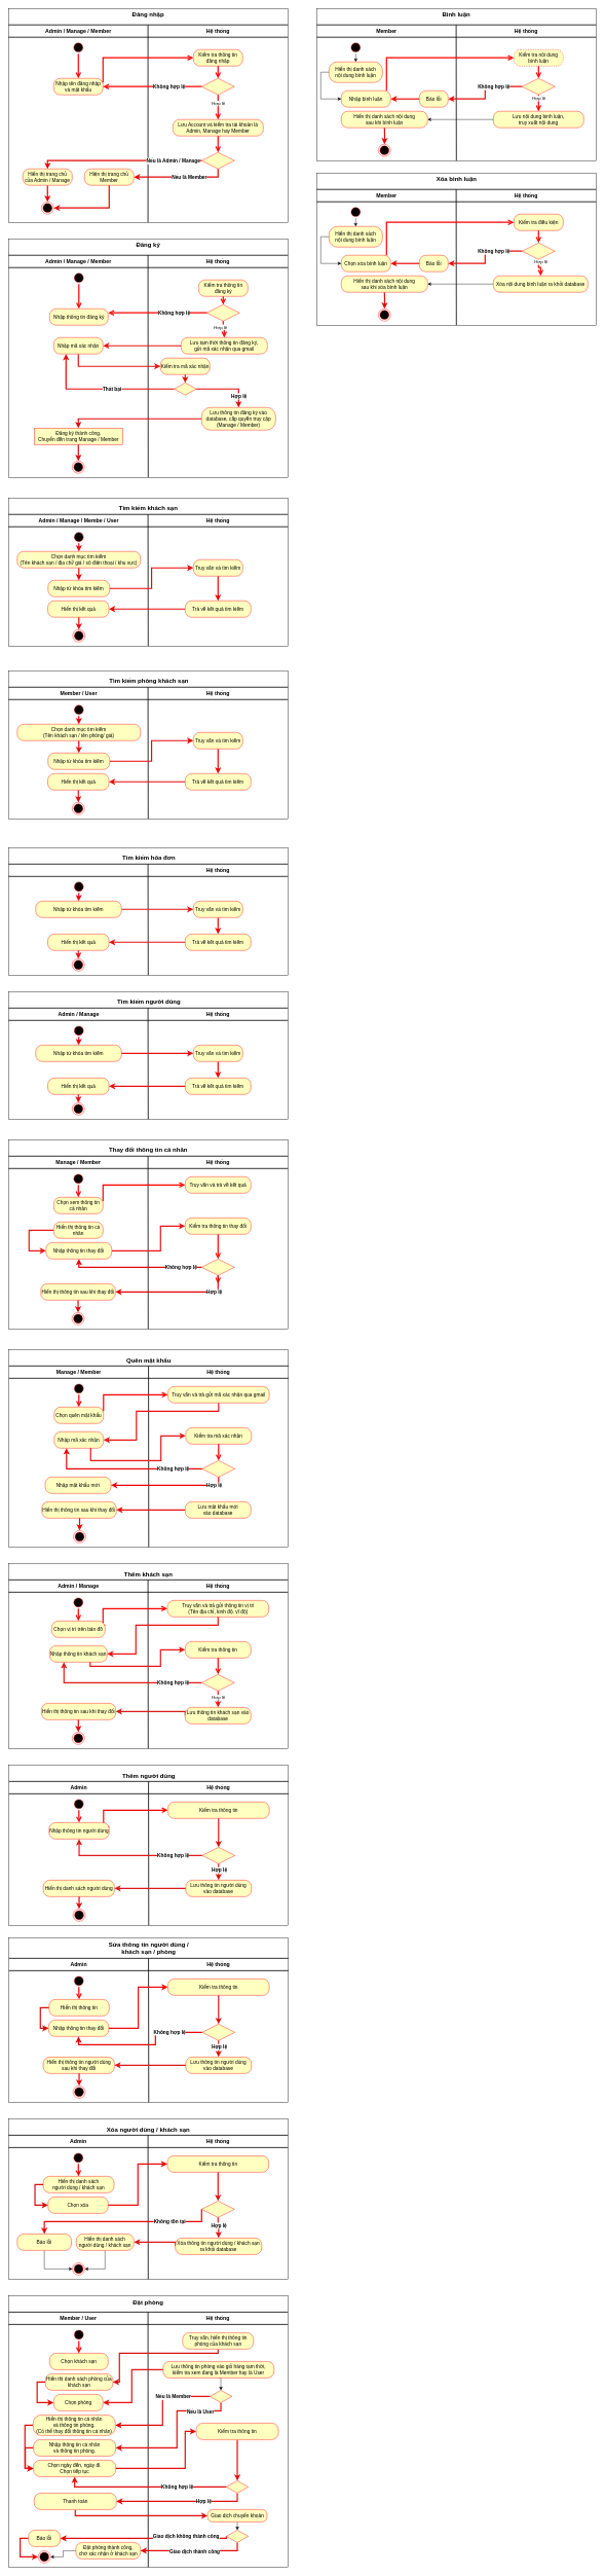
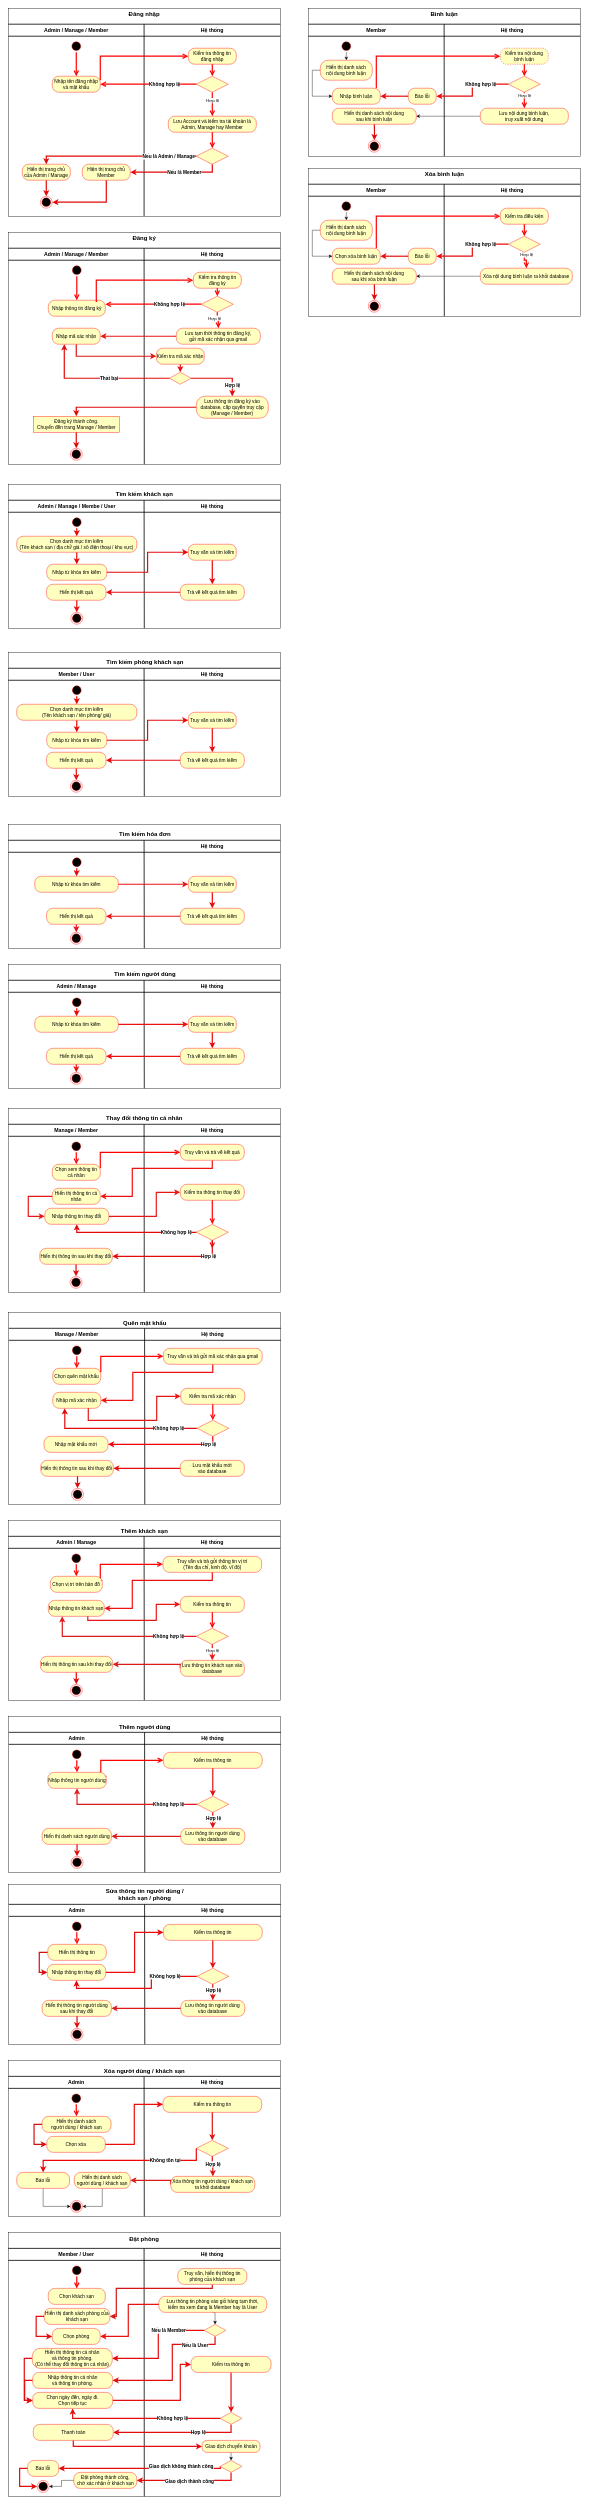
+ <mxCell id="43" value="" style="edgeStyle=orthogonalEdgeStyle;html=1;verticalAlign=bottom;endArrow=open;endSize=8;strokeColor=#ff0000;rounded=0;exitX=0.856;exitY=0.075;exitDx=0;exitDy=0;entryX=0;entryY=0.5;entryDx=0;entryDy=0;strokeWidth=3;exitPerimeter=0;movable=0;resizable=0;rotatable=0;deletable=0;editable=0;locked=1;connectable=0;" parent="1" source="42" target="44" edge="1"><mxGeometry relative="1" as="geometry"><mxPoint x="202.5" y="850" as="targetPoint" /><Array as="points"><mxPoint x="240" y="753" /><mxPoint x="240" y="700" /></Array></mxGeometry></mxCell>
+ <mxCell id="154" style="edgeStyle=orthogonalEdgeStyle;rounded=0;orthogonalLoop=1;jettySize=auto;html=1;exitX=0.5;exitY=1;exitDx=0;exitDy=0;entryX=1;entryY=0.5;entryDx=0;entryDy=0;strokeWidth=3;strokeColor=#ee1111;movable=0;resizable=0;rotatable=0;deletable=0;editable=0;locked=1;connectable=0;" parent="1" source="155" target="167" edge="1"><mxGeometry relative="1" as="geometry"><Array as="points"><mxPoint x="530" y="2920" /><mxPoint x="330" y="2920" /><mxPoint x="330" y="2990" /></Array></mxGeometry></mxCell>
